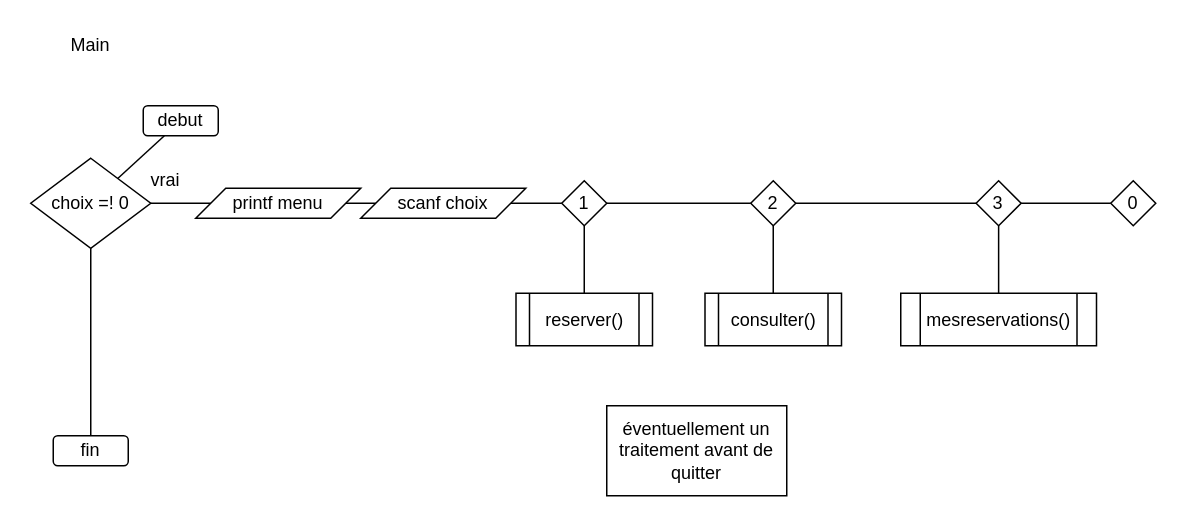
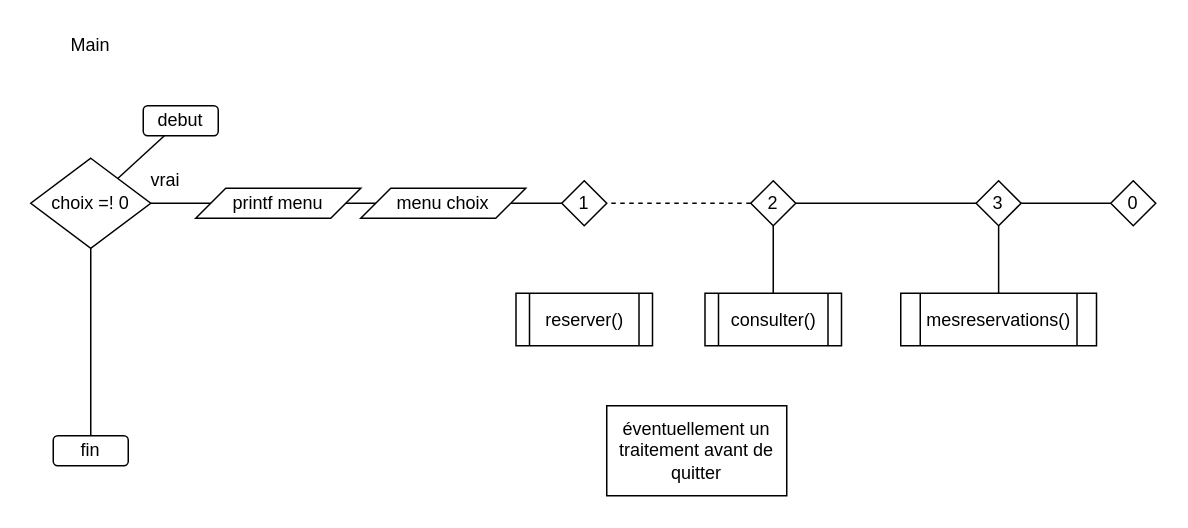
- <mxCell id="13" value="scanf choix" style="shape=parallelogram;perimeter=parallelogramPerimeter;whiteSpace=wrap;html=1;fixedSize=1;" vertex="1" parent="1"><mxGeometry x="240" y="125" width="110" height="20" as="geometry" /></mxCell>
+ <mxCell id="13" value="menu choix" style="shape=parallelogram;perimeter=parallelogramPerimeter;whiteSpace=wrap;html=1;fixedSize=1;" vertex="1" parent="1"><mxGeometry x="240" y="125" width="110" height="20" as="geometry" /></mxCell>
- <mxCell id="16" value="" style="endArrow=none;html=1;" edge="1" parent="1" source="15" target="14"><mxGeometry width="50" height="50" relative="1" as="geometry"><mxPoint x="300" y="330" as="sourcePoint" /><mxPoint x="350" y="280" as="targetPoint" /></mxGeometry></mxCell>
+ <mxCell id="16" value="" style="endArrow=none;html=1;dashed=1;" edge="1" parent="1" source="15" target="14"><mxGeometry width="50" height="50" relative="1" as="geometry"><mxPoint x="300" y="330" as="sourcePoint" /><mxPoint x="350" y="280" as="targetPoint" /></mxGeometry></mxCell>
- <mxCell id="18" value="" style="endArrow=none;html=1;" edge="1" parent="1" source="14" target="17"><mxGeometry width="50" height="50" relative="1" as="geometry"><mxPoint x="300" y="330" as="sourcePoint" /><mxPoint x="350" y="280" as="targetPoint" /></mxGeometry></mxCell>
